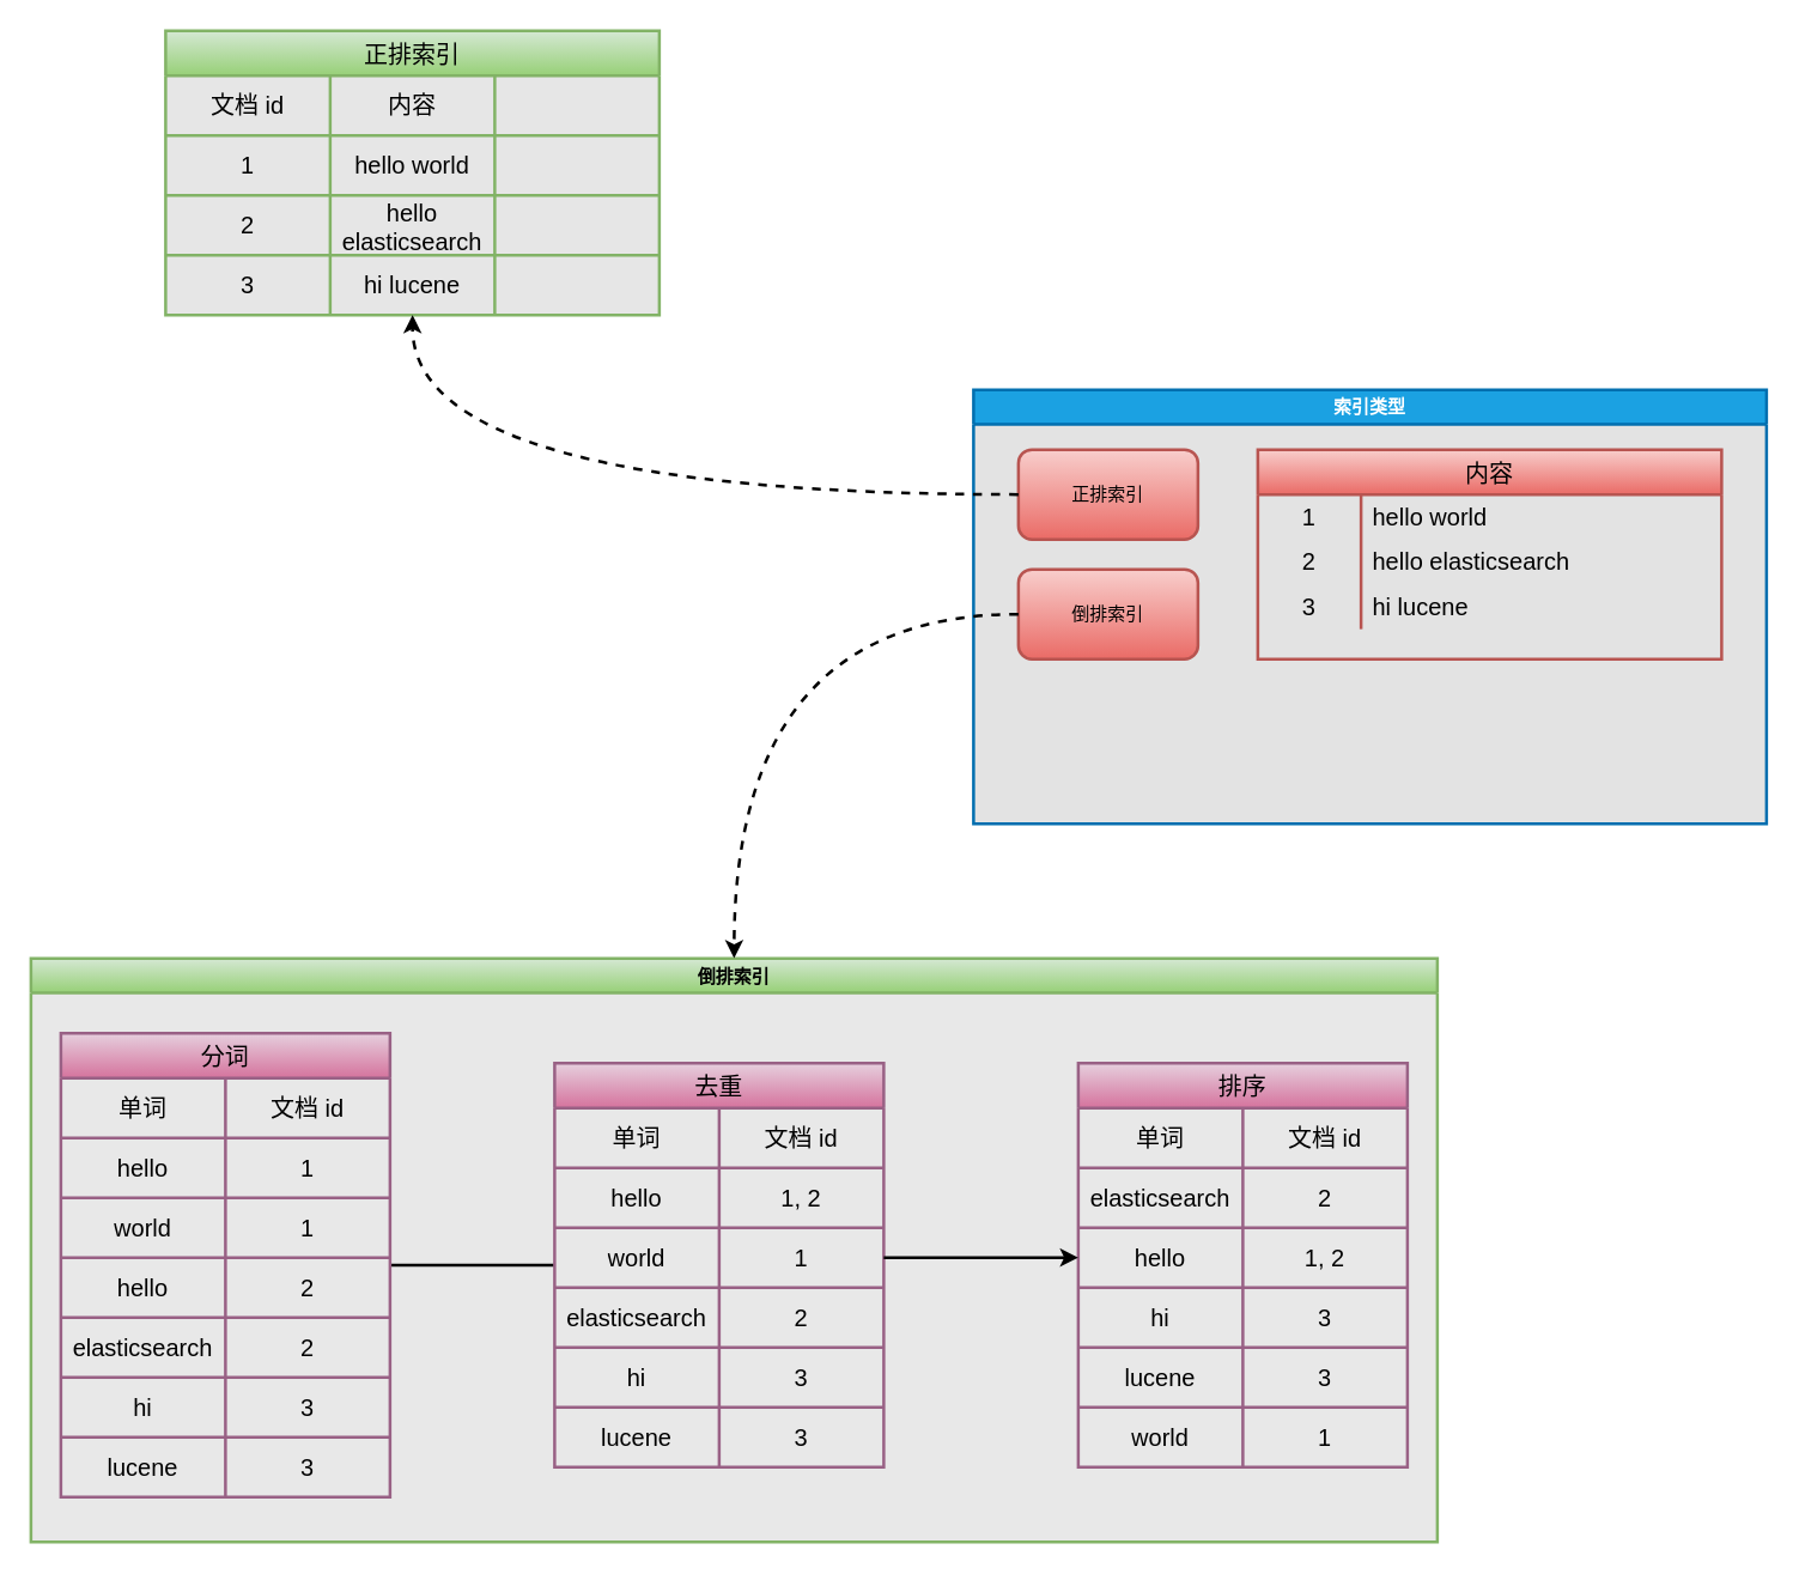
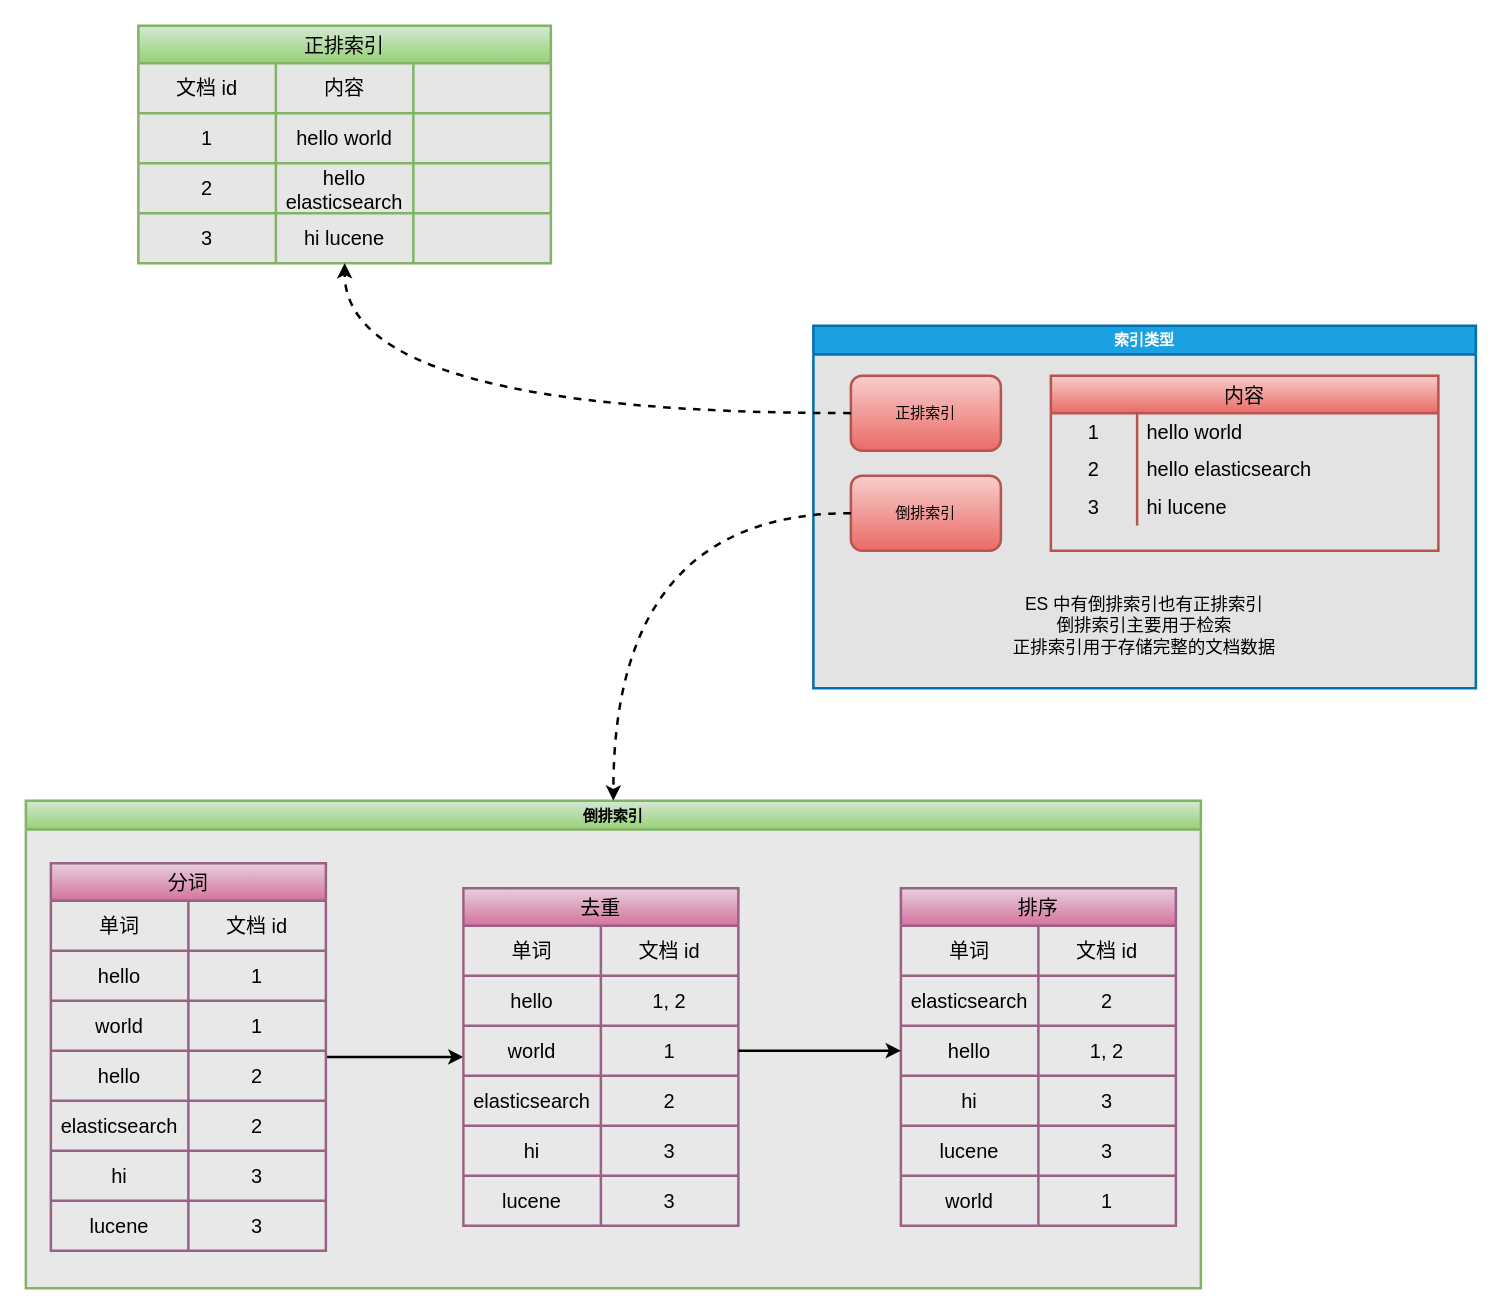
+ <mxCell id="15" value="ES 中有倒排索引也有正排索引&lt;br&gt;倒排索引主要用于检索&lt;br&gt;正排索引用于存储完整的文档数据" style="text;html=1;strokeColor=none;fillColor=none;align=center;verticalAlign=middle;whiteSpace=wrap;rounded=0;fontSize=14;fontFamily=Helvetica;" vertex="1" parent="2"><mxGeometry x="55" y="200" width="420" height="80" as="geometry" /></mxCell>
- <mxCell id="34" style="edgeStyle=orthogonalEdgeStyle;rounded=0;orthogonalLoop=1;jettySize=auto;html=1;entryX=0;entryY=0.5;entryDx=0;entryDy=0;strokeWidth=2;curved=1;endArrow=none;" parent="33" source="35" target="57" edge="1"><mxGeometry relative="1" as="geometry" /></mxCell>
+ <mxCell id="34" style="edgeStyle=orthogonalEdgeStyle;rounded=0;orthogonalLoop=1;jettySize=auto;html=1;entryX=0;entryY=0.5;entryDx=0;entryDy=0;strokeWidth=2;curved=1;" parent="33" source="35" target="57" edge="1"><mxGeometry relative="1" as="geometry" /></mxCell>
